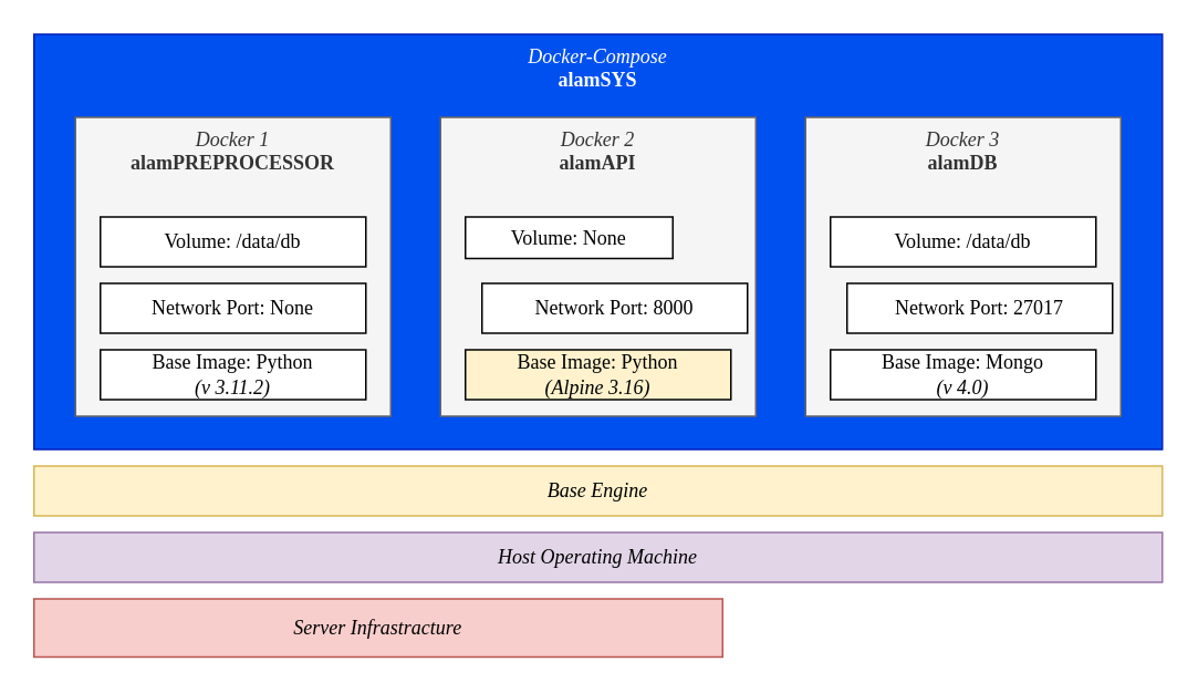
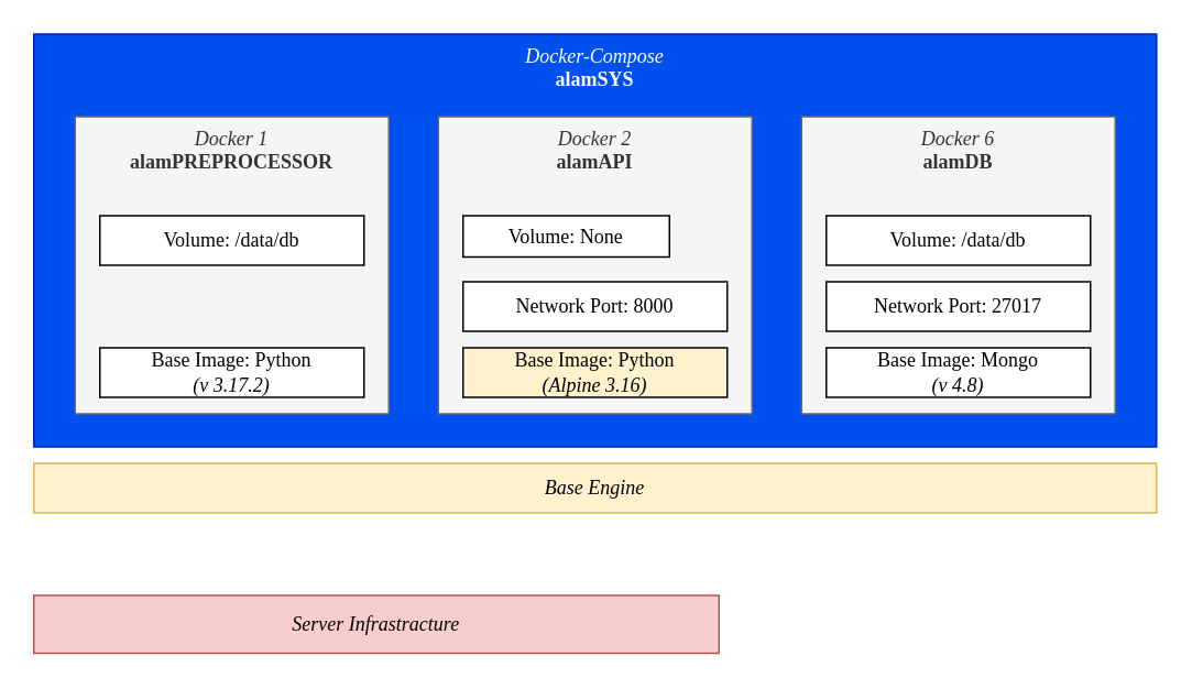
- <mxCell id="4" value="&lt;i&gt;Docker 3&lt;/i&gt;&lt;br&gt;&lt;b&gt;alamDB&lt;/b&gt;" style="rounded=0;whiteSpace=wrap;html=1;fontFamily=CMU;fontSource=https%3A%2F%2Ffontlibrary.org%2F%2Fface%2Fcmu-serif;fillColor=#f5f5f5;strokeColor=#666666;fontColor=#333333;verticalAlign=top;" parent="3" vertex="1"><mxGeometry width="190" height="180" as="geometry" /></mxCell>
+ <mxCell id="4" value="&lt;i&gt;Docker 6&lt;/i&gt;&lt;br&gt;&lt;b&gt;alamDB&lt;/b&gt;" style="rounded=0;whiteSpace=wrap;html=1;fontFamily=CMU;fontSource=https%3A%2F%2Ffontlibrary.org%2F%2Fface%2Fcmu-serif;fillColor=#f5f5f5;strokeColor=#666666;fontColor=#333333;verticalAlign=top;" parent="3" vertex="1"><mxGeometry width="190" height="180" as="geometry" /></mxCell>
- <mxCell id="16" value="Network Port: None" style="rounded=0;whiteSpace=wrap;html=1;fontFamily=CMU;fontSource=https%3A%2F%2Ffontlibrary.org%2F%2Fface%2Fcmu-serif;verticalAlign=middle;" parent="13" vertex="1"><mxGeometry x="15" y="100" width="160" height="30" as="geometry" /></mxCell>
- <mxCell id="12" value="Network Port: 8000" style="rounded=0;whiteSpace=wrap;html=1;fontFamily=CMU;fontSource=https%3A%2F%2Ffontlibrary.org%2F%2Fface%2Fcmu-serif;verticalAlign=middle;" parent="8" vertex="1"><mxGeometry x="25" y="100" width="160" height="30" as="geometry" /></mxCell>
+ <mxCell id="12" value="Network Port: 8000" style="rounded=0;whiteSpace=wrap;html=1;fontFamily=CMU;fontSource=https%3A%2F%2Ffontlibrary.org%2F%2Fface%2Fcmu-serif;verticalAlign=middle;" parent="8" vertex="1"><mxGeometry x="15" y="100" width="160" height="30" as="geometry" /></mxCell>
- <mxCell id="7" value="Network Port: 27017" style="rounded=0;whiteSpace=wrap;html=1;fontFamily=CMU;fontSource=https%3A%2F%2Ffontlibrary.org%2F%2Fface%2Fcmu-serif;verticalAlign=middle;" parent="3" vertex="1"><mxGeometry x="25" y="100" width="160" height="30" as="geometry" /></mxCell>
+ <mxCell id="7" value="Network Port: 27017" style="rounded=0;whiteSpace=wrap;html=1;fontFamily=CMU;fontSource=https%3A%2F%2Ffontlibrary.org%2F%2Fface%2Fcmu-serif;verticalAlign=middle;" parent="3" vertex="1"><mxGeometry x="15" y="100" width="160" height="30" as="geometry" /></mxCell>
- <mxCell id="17" value="Base Image: Python &lt;br&gt;&lt;i&gt;(v 3.11.2)&lt;/i&gt;" style="rounded=0;whiteSpace=wrap;html=1;fontFamily=CMU;fontSource=https%3A%2F%2Ffontlibrary.org%2F%2Fface%2Fcmu-serif;verticalAlign=middle;" parent="13" vertex="1"><mxGeometry x="15" y="140" width="160" height="30" as="geometry" /></mxCell>
+ <mxCell id="17" value="Base Image: Python &lt;br&gt;&lt;i&gt;(v 3.17.2)&lt;/i&gt;" style="rounded=0;whiteSpace=wrap;html=1;fontFamily=CMU;fontSource=https%3A%2F%2Ffontlibrary.org%2F%2Fface%2Fcmu-serif;verticalAlign=middle;" parent="13" vertex="1"><mxGeometry x="15" y="140" width="160" height="30" as="geometry" /></mxCell>
- <mxCell id="6" value="Base Image: Mongo &lt;br&gt;&lt;i&gt;(v 4.0)&lt;/i&gt;" style="rounded=0;whiteSpace=wrap;html=1;fontFamily=CMU;fontSource=https%3A%2F%2Ffontlibrary.org%2F%2Fface%2Fcmu-serif;verticalAlign=middle;" parent="3" vertex="1"><mxGeometry x="15" y="140" width="160" height="30" as="geometry" /></mxCell>
+ <mxCell id="6" value="Base Image: Mongo &lt;br&gt;&lt;i&gt;(v 4.8)&lt;/i&gt;" style="rounded=0;whiteSpace=wrap;html=1;fontFamily=CMU;fontSource=https%3A%2F%2Ffontlibrary.org%2F%2Fface%2Fcmu-serif;verticalAlign=middle;" parent="3" vertex="1"><mxGeometry x="15" y="140" width="160" height="30" as="geometry" /></mxCell>
- <mxCell id="19" value="&lt;font face=&quot;CMU&quot;&gt;&lt;i&gt;Host Operating Machine&lt;/i&gt;&lt;/font&gt;" style="rounded=0;whiteSpace=wrap;html=1;fillColor=#e1d5e7;strokeColor=#9673a6;verticalAlign=middle;" parent="1" vertex="1"><mxGeometry x="20" y="320" width="680" height="30" as="geometry" /></mxCell>
